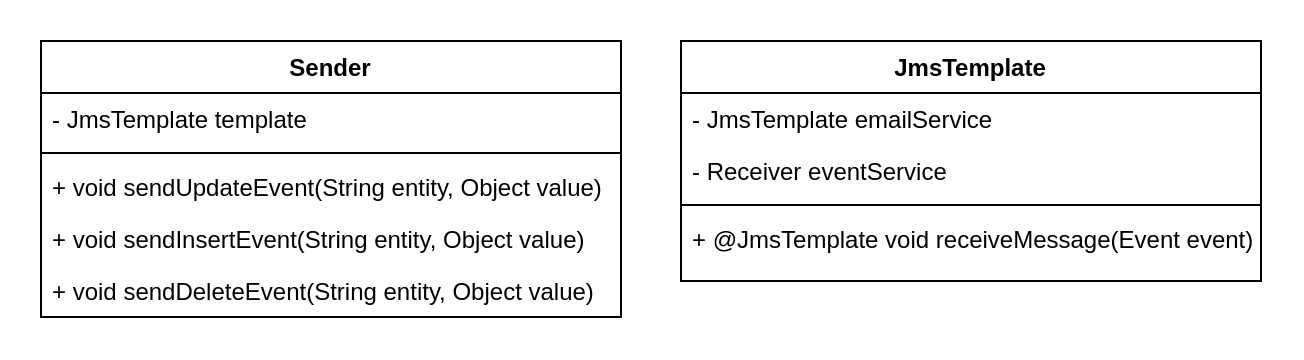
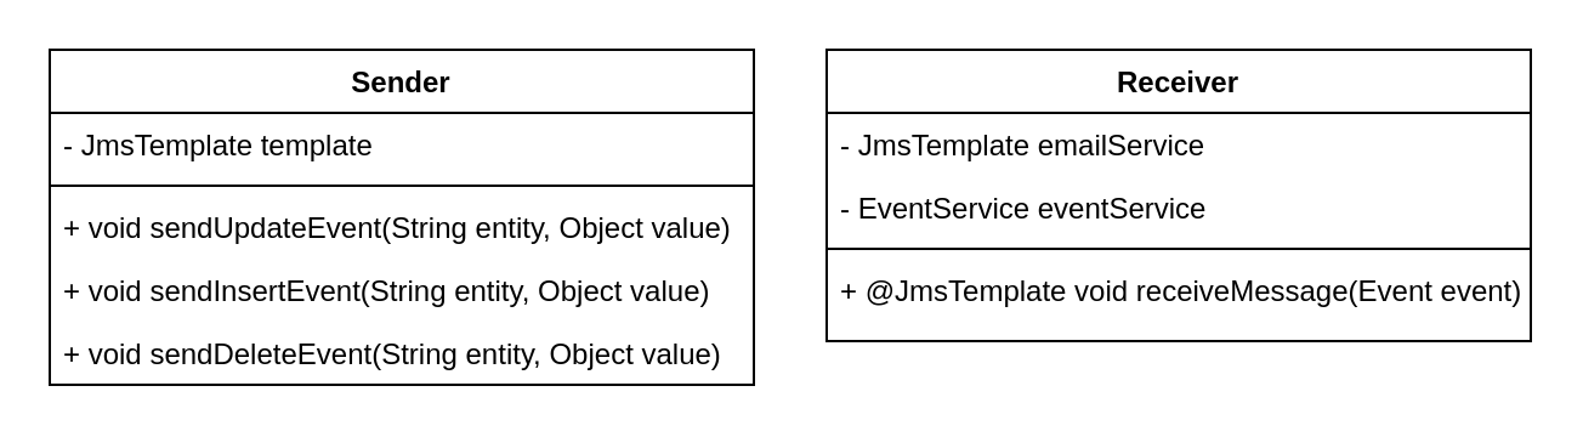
- <mxCell id="8" value="JmsTemplate" style="swimlane;fontStyle=1;align=center;verticalAlign=top;childLayout=stackLayout;horizontal=1;startSize=26;horizontalStack=0;resizeParent=1;resizeParentMax=0;resizeLast=0;collapsible=1;marginBottom=0;" vertex="1" parent="1"><mxGeometry x="340" y="20" width="290" height="120" as="geometry" /></mxCell>
+ <mxCell id="8" value="Receiver" style="swimlane;fontStyle=1;align=center;verticalAlign=top;childLayout=stackLayout;horizontal=1;startSize=26;horizontalStack=0;resizeParent=1;resizeParentMax=0;resizeLast=0;collapsible=1;marginBottom=0;" vertex="1" parent="1"><mxGeometry x="340" y="20" width="290" height="120" as="geometry" /></mxCell>
- <mxCell id="10" value="- Receiver eventService" style="text;strokeColor=none;fillColor=none;align=left;verticalAlign=top;spacingLeft=4;spacingRight=4;overflow=hidden;rotatable=0;points=[[0,0.5],[1,0.5]];portConstraint=eastwest;" vertex="1" parent="8"><mxGeometry y="52" width="290" height="26" as="geometry" /></mxCell>
+ <mxCell id="10" value="- EventService eventService" style="text;strokeColor=none;fillColor=none;align=left;verticalAlign=top;spacingLeft=4;spacingRight=4;overflow=hidden;rotatable=0;points=[[0,0.5],[1,0.5]];portConstraint=eastwest;" vertex="1" parent="8"><mxGeometry y="52" width="290" height="26" as="geometry" /></mxCell>
